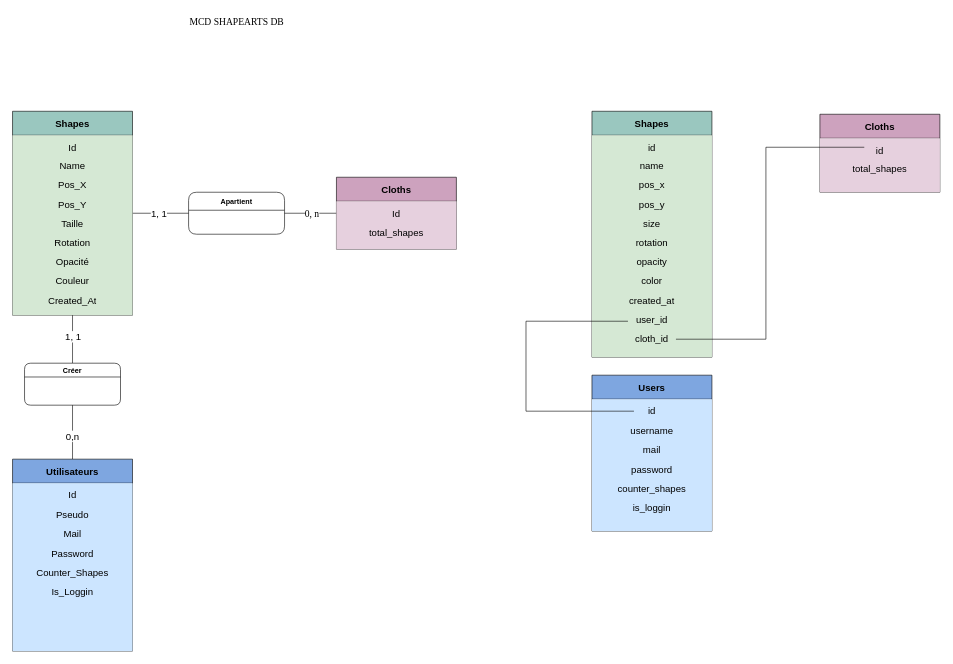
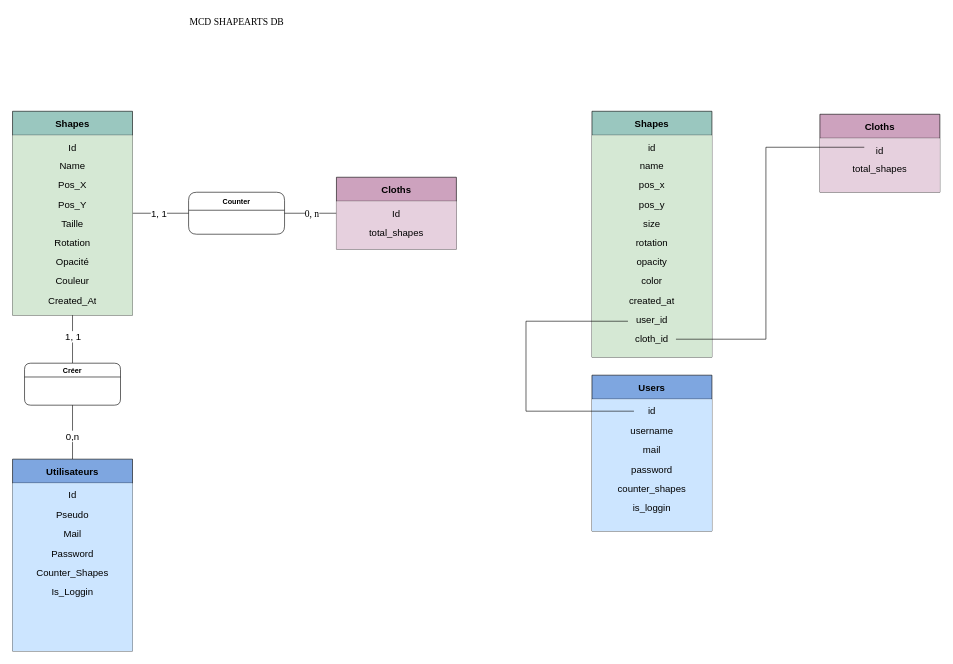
- <mxCell id="9" value="Apartient" style="swimlane;startSize=30;rounded=1;gradientColor=#ffffff;gradientDirection=west;" vertex="1" parent="1"><mxGeometry x="313.5" y="320" width="160" height="70" as="geometry" /></mxCell>
+ <mxCell id="9" value="Counter" style="swimlane;startSize=30;rounded=1;gradientColor=#ffffff;gradientDirection=west;" vertex="1" parent="1"><mxGeometry x="313.5" y="320" width="160" height="70" as="geometry" /></mxCell>
